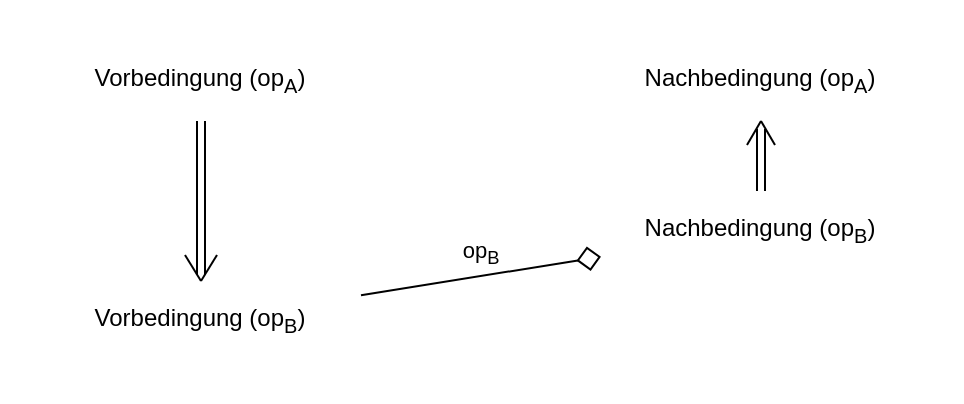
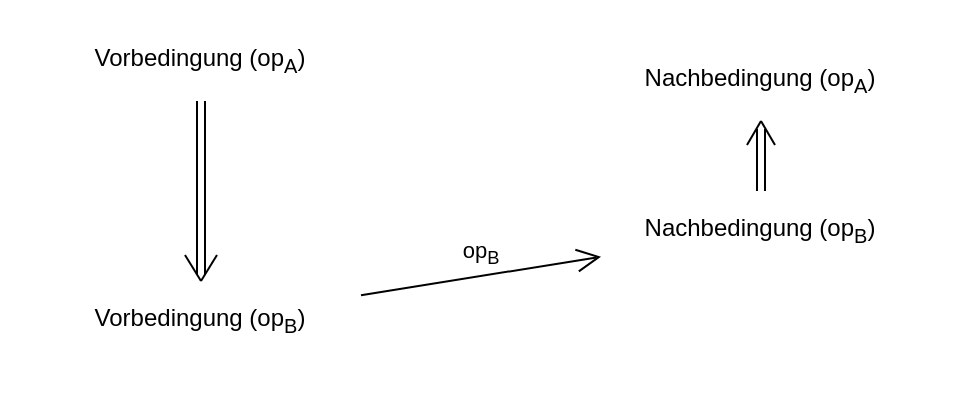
- <mxCell id="2" value="Vorbedingung (op&lt;sub&gt;A&lt;/sub&gt;)" style="text;html=1;align=center;verticalAlign=middle;whiteSpace=wrap;rounded=0;" vertex="1" parent="1"><mxGeometry x="20" y="20" width="160" height="40" as="geometry" /></mxCell>
+ <mxCell id="2" value="Vorbedingung (op&lt;sub&gt;A&lt;/sub&gt;)" style="text;html=1;align=center;verticalAlign=middle;whiteSpace=wrap;rounded=0;" vertex="1" parent="1"><mxGeometry x="20" y="10" width="160" height="40" as="geometry" /></mxCell>
- <mxCell id="6" value="op&lt;sub&gt;B&lt;/sub&gt;" style="endArrow=diamond;html=1;rounded=0;endFill=0;startSize=10;endSize=10;verticalAlign=bottom;labelBackgroundColor=none;" edge="1" parent="1" source="3" target="5"><mxGeometry width="50" height="50" relative="1" as="geometry"><mxPoint x="180" y="159.5" as="sourcePoint" /><mxPoint x="340" y="159.5" as="targetPoint" /></mxGeometry></mxCell>
+ <mxCell id="6" value="op&lt;sub&gt;B&lt;/sub&gt;" style="endArrow=open;html=1;rounded=0;endFill=0;startSize=10;endSize=10;verticalAlign=bottom;labelBackgroundColor=none;" edge="1" parent="1" source="3" target="5"><mxGeometry width="50" height="50" relative="1" as="geometry"><mxPoint x="180" y="159.5" as="sourcePoint" /><mxPoint x="340" y="159.5" as="targetPoint" /></mxGeometry></mxCell>
